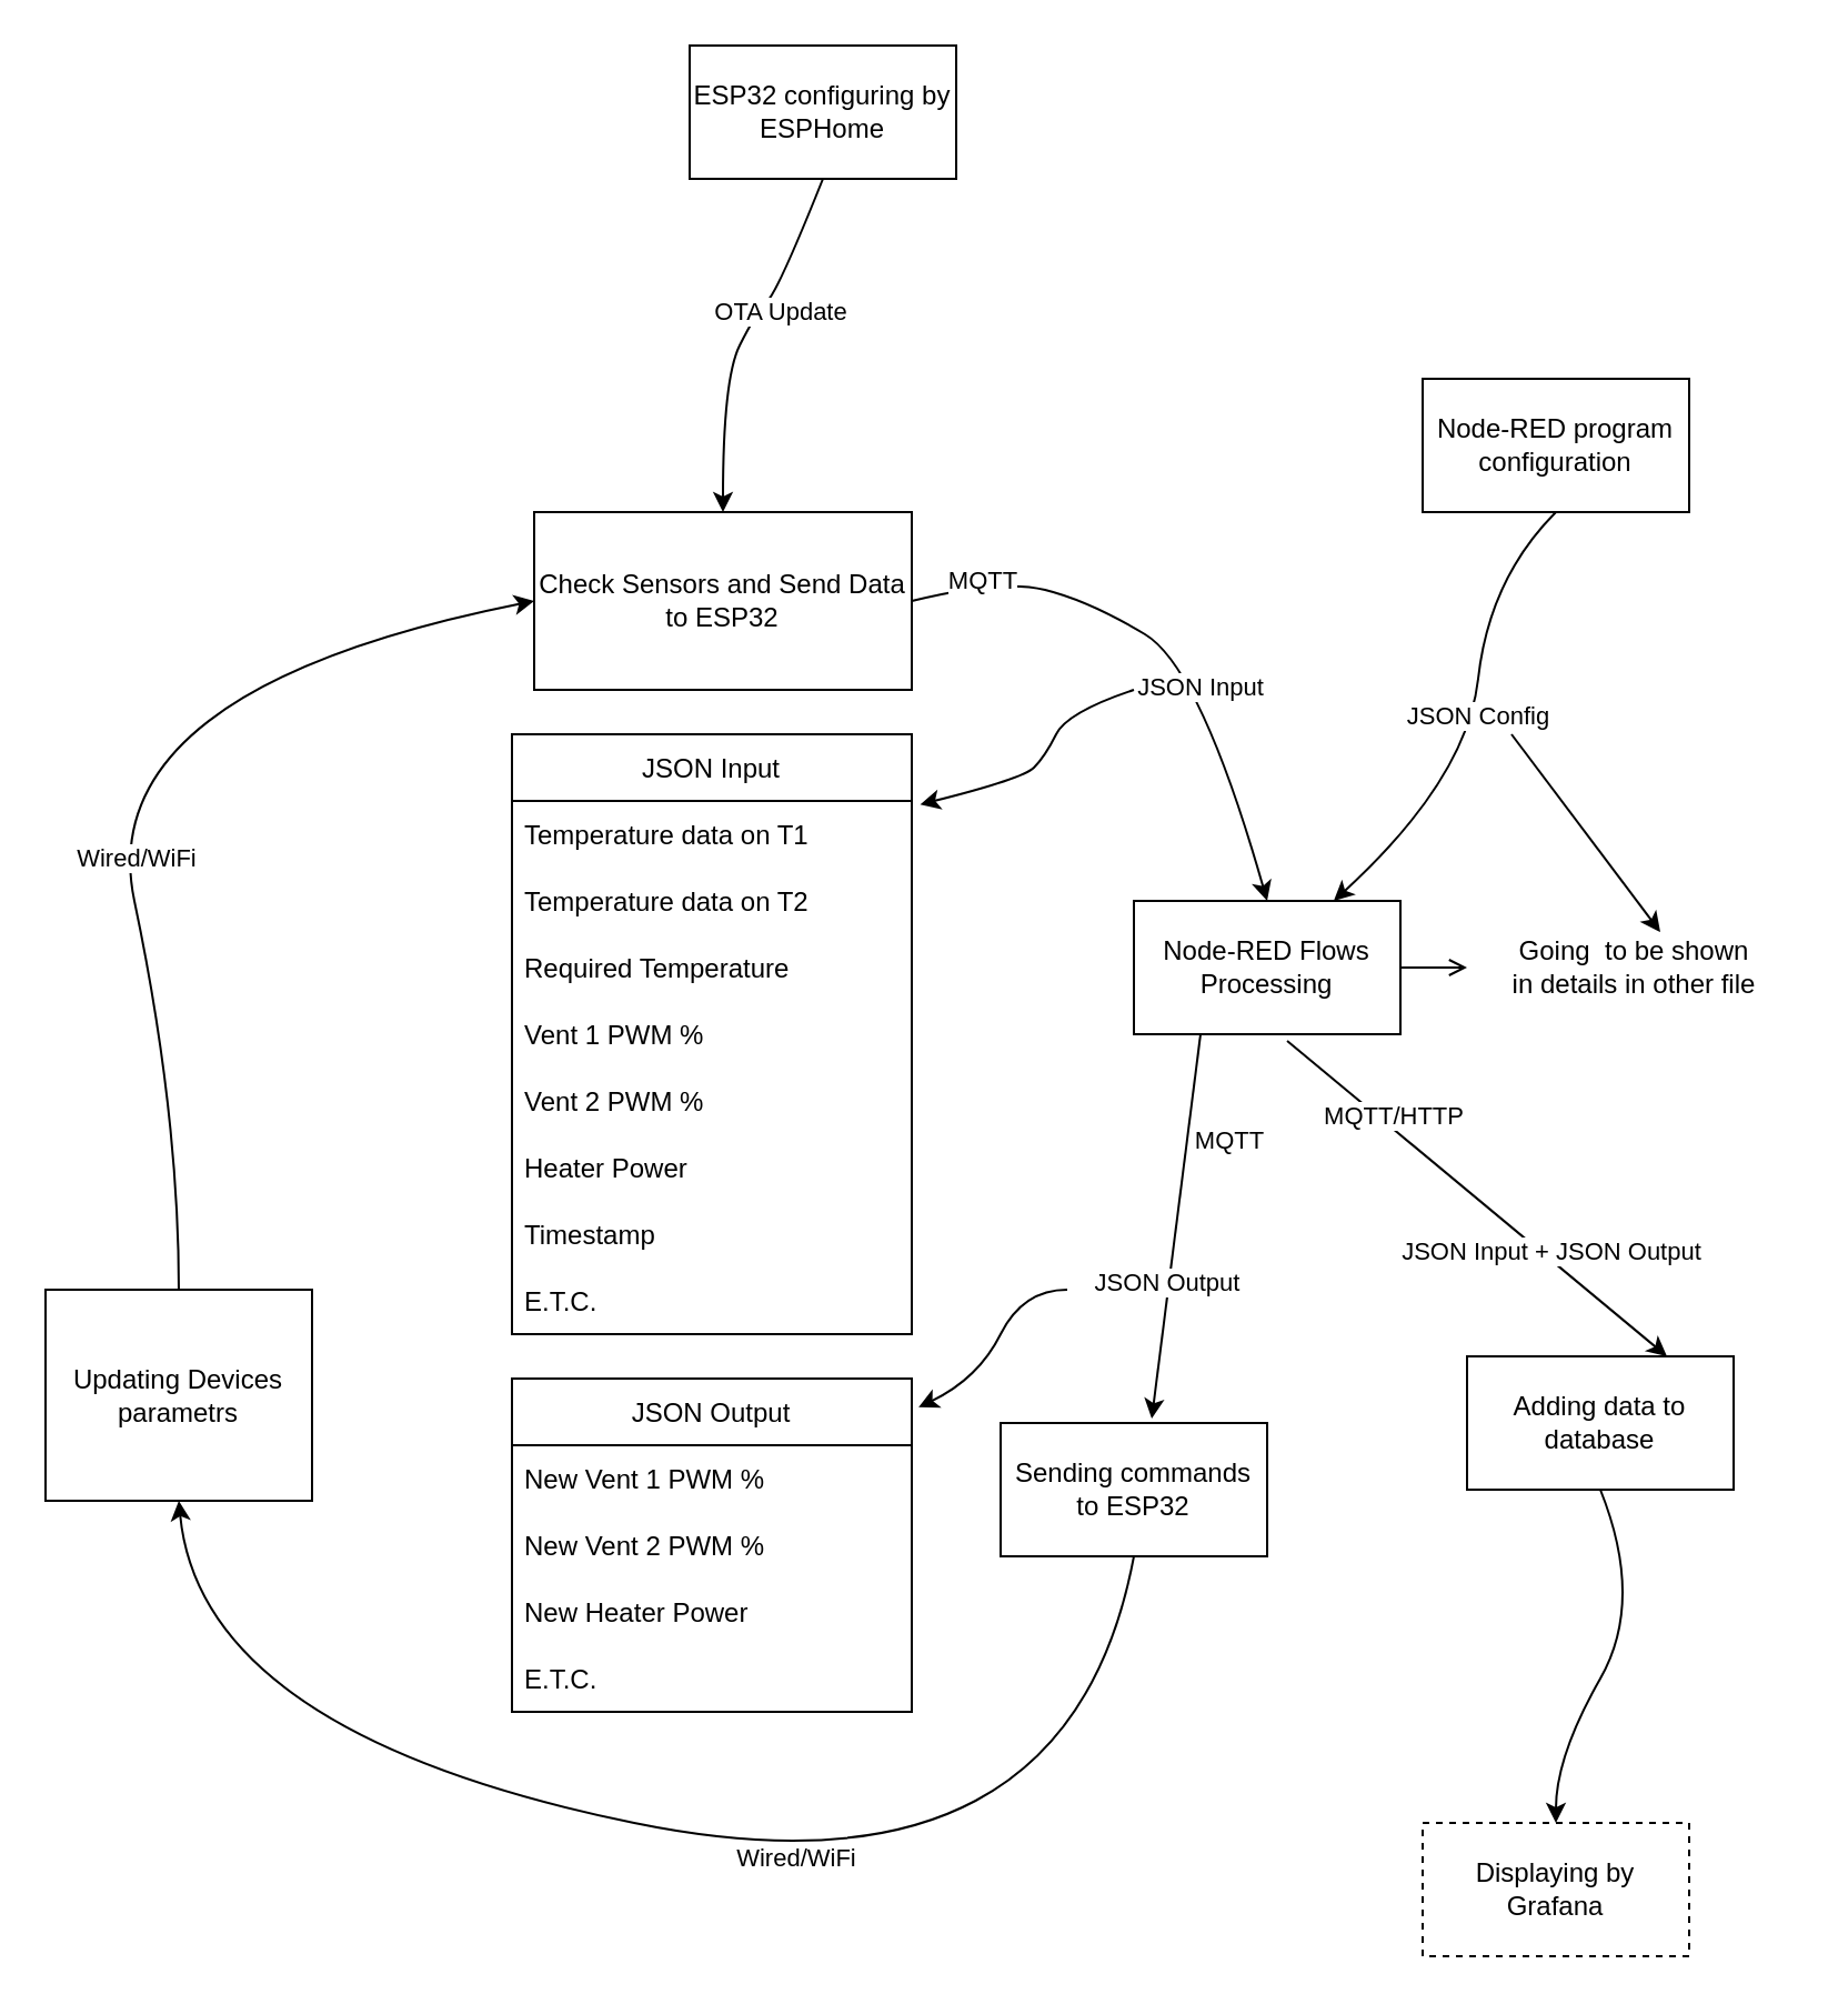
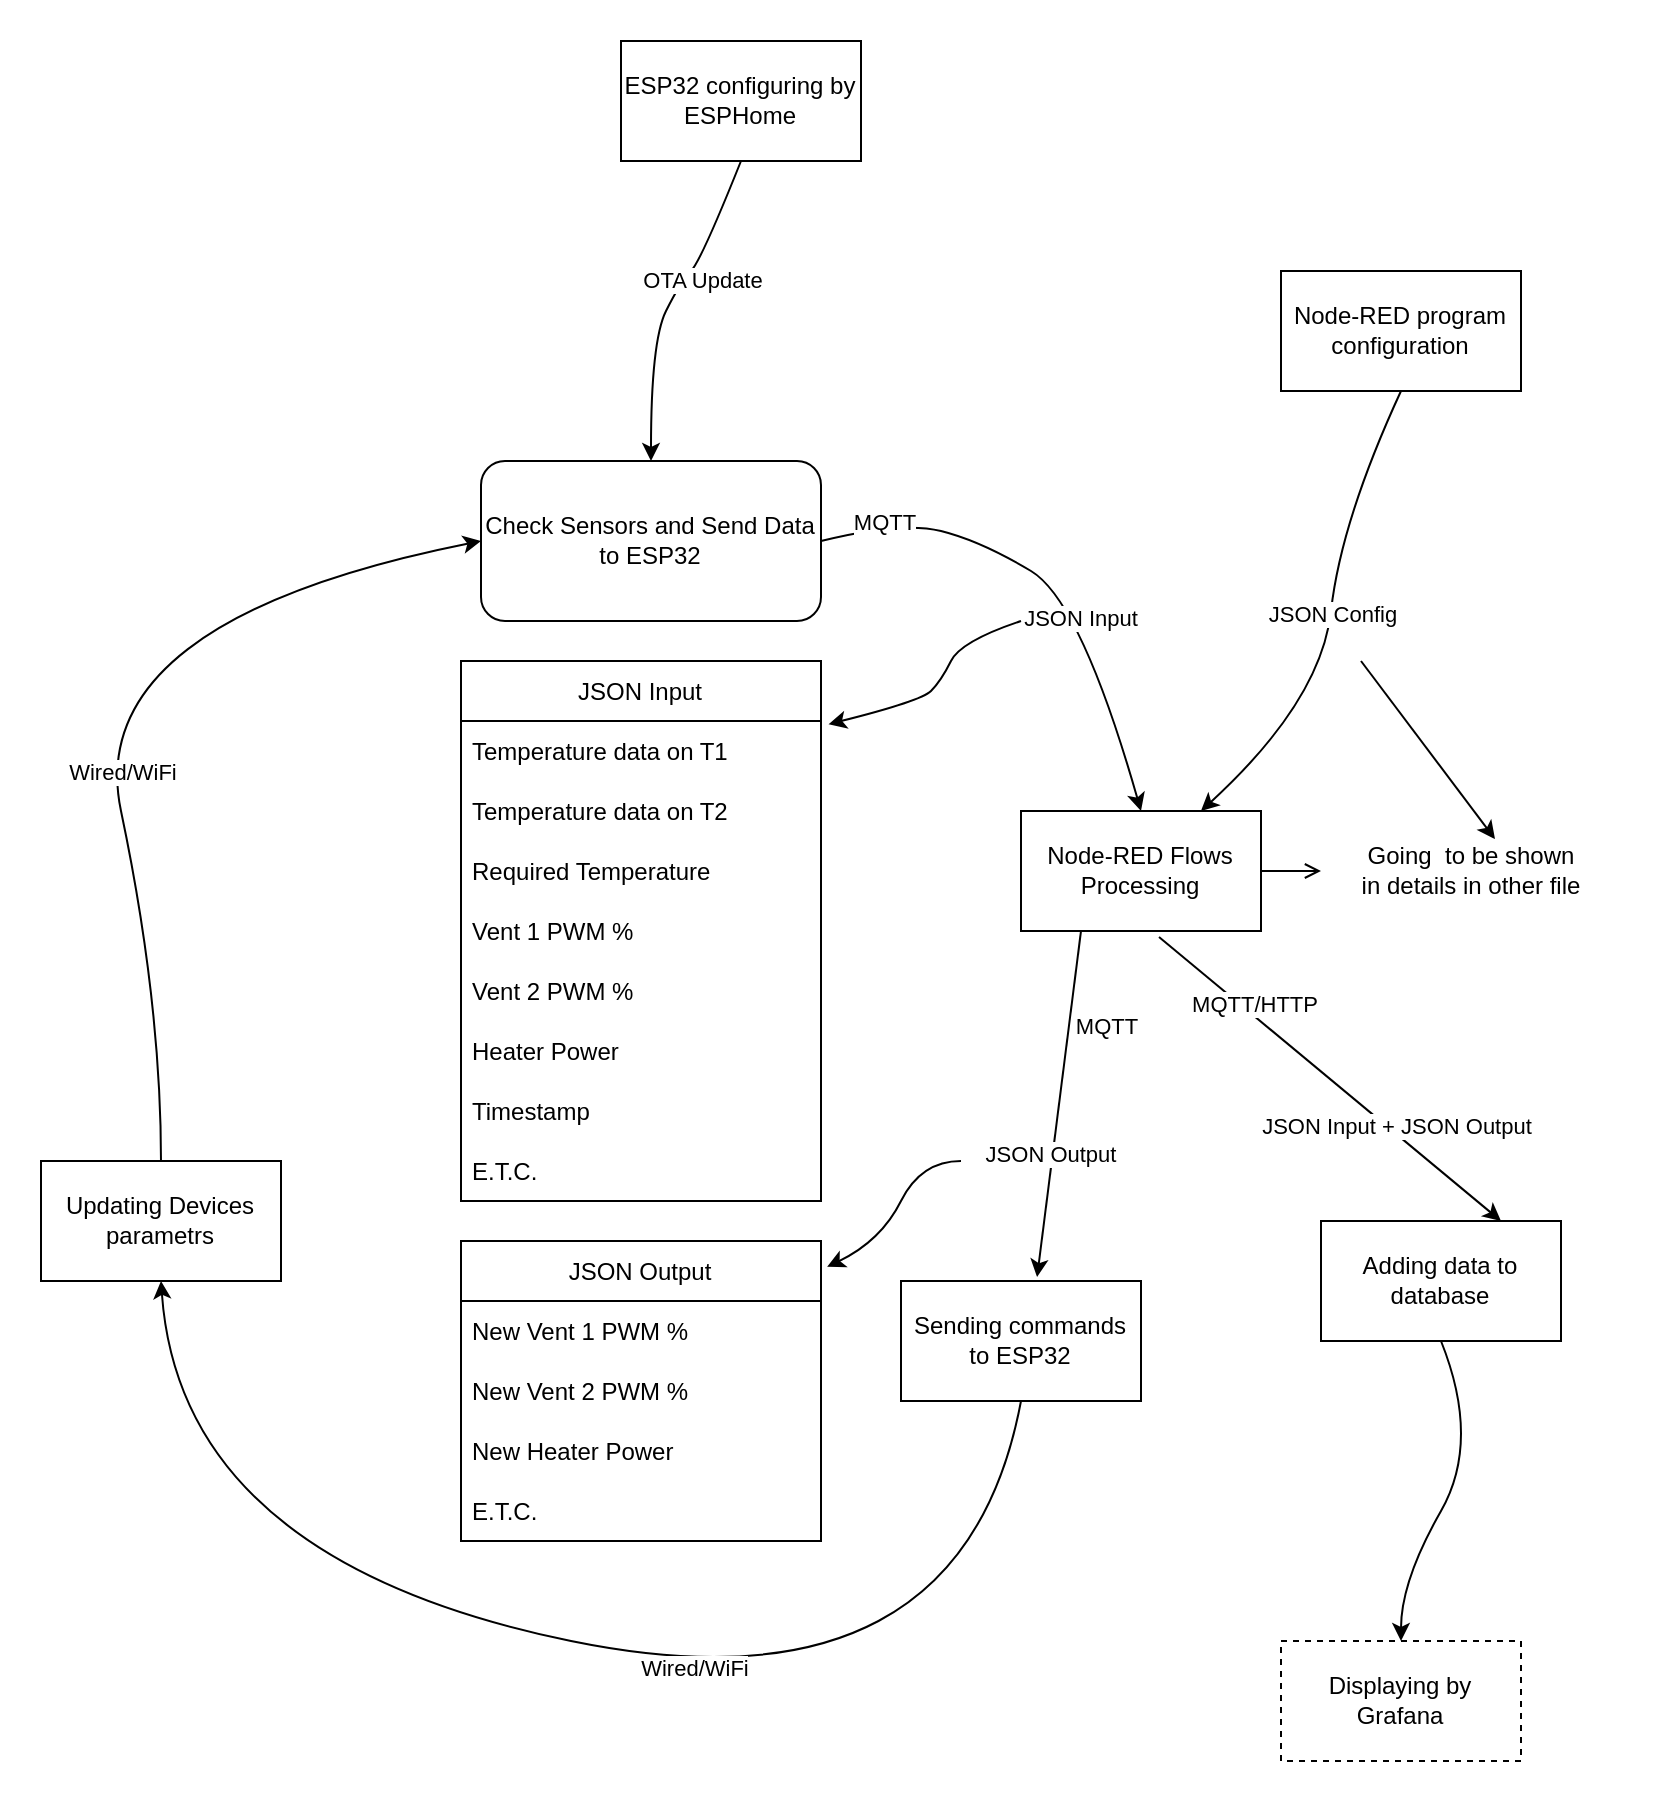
- <mxCell id="43" value="Node-RED program configuration" style="rounded=0;whiteSpace=wrap;html=1;" vertex="1" parent="1"><mxGeometry x="640" y="170" width="120" height="60" as="geometry" /></mxCell>
+ <mxCell id="43" value="Node-RED program configuration" style="rounded=0;whiteSpace=wrap;html=1;" vertex="1" parent="1"><mxGeometry x="640" y="135" width="120" height="60" as="geometry" /></mxCell>
- <mxCell id="2" value="Check Sensors and Send Data to ESP32" style="rounded=0;whiteSpace=wrap;html=1;" vertex="1" parent="1"><mxGeometry x="240" y="230" width="170" height="80" as="geometry" /></mxCell>
+ <mxCell id="2" value="Check Sensors and Send Data to ESP32" style="whiteSpace=wrap;html=1;rounded=1;" vertex="1" parent="1"><mxGeometry x="240" y="230" width="170" height="80" as="geometry" /></mxCell>
- <mxCell id="33" value="Updating Devices parametrs" style="rounded=0;whiteSpace=wrap;html=1;" vertex="1" parent="1"><mxGeometry x="20" y="580" width="120" height="95" as="geometry" /></mxCell>
+ <mxCell id="33" value="Updating Devices parametrs" style="rounded=0;whiteSpace=wrap;html=1;" vertex="1" parent="1"><mxGeometry x="20" y="580" width="120" height="60" as="geometry" /></mxCell>
